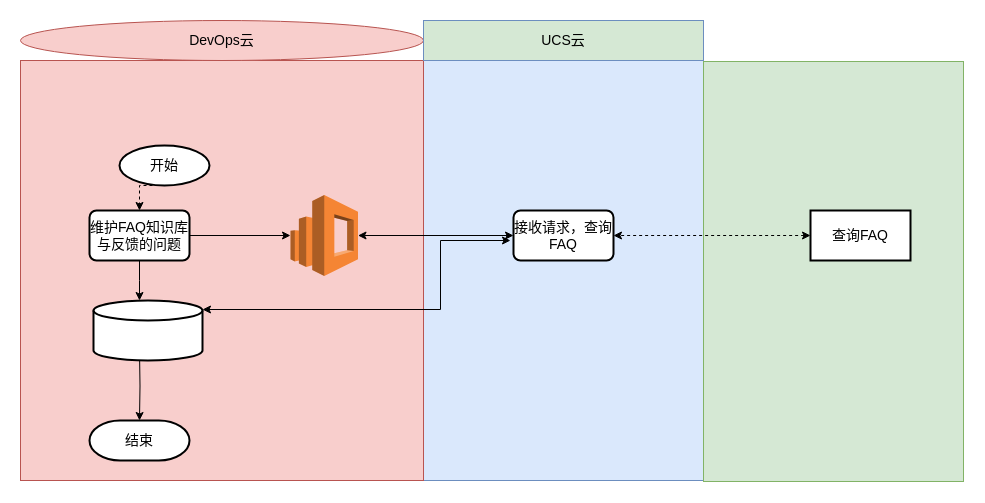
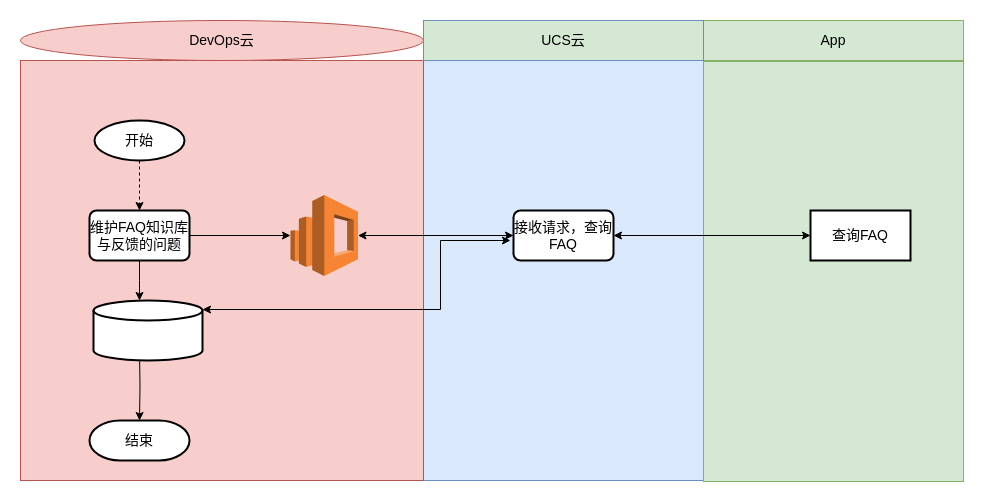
+ <mxCell id="8" value="App" style="rounded=0;whiteSpace=wrap;html=1;fillColor=#d5e8d4;strokeColor=#82b366;fontSize=14;" parent="1" vertex="1"><mxGeometry x="703" y="20" width="260" height="40" as="geometry" /></mxCell>
- <mxCell id="7" value="开始" style="strokeWidth=2;html=1;shape=mxgraph.flowchart.start_1;whiteSpace=wrap;fontSize=14;" parent="1" vertex="1"><mxGeometry x="119" y="145" width="90" height="40" as="geometry" /></mxCell>
+ <mxCell id="7" value="开始" style="strokeWidth=2;html=1;shape=mxgraph.flowchart.start_1;whiteSpace=wrap;fontSize=14;" parent="1" vertex="1"><mxGeometry x="94" y="120" width="90" height="40" as="geometry" /></mxCell>
- <mxCell id="12" style="edgeStyle=orthogonalEdgeStyle;rounded=0;orthogonalLoop=1;jettySize=auto;html=1;exitX=0;exitY=0.5;exitDx=0;exitDy=0;entryX=1;entryY=0.5;entryDx=0;entryDy=0;startArrow=classic;startFill=1;fontSize=14;dashed=1;" parent="1" source="13" target="16" edge="1"><mxGeometry relative="1" as="geometry" /></mxCell>
+ <mxCell id="12" style="edgeStyle=orthogonalEdgeStyle;rounded=0;orthogonalLoop=1;jettySize=auto;html=1;exitX=0;exitY=0.5;exitDx=0;exitDy=0;entryX=1;entryY=0.5;entryDx=0;entryDy=0;startArrow=classic;startFill=1;fontSize=14;" parent="1" source="13" target="16" edge="1"><mxGeometry relative="1" as="geometry" /></mxCell>
